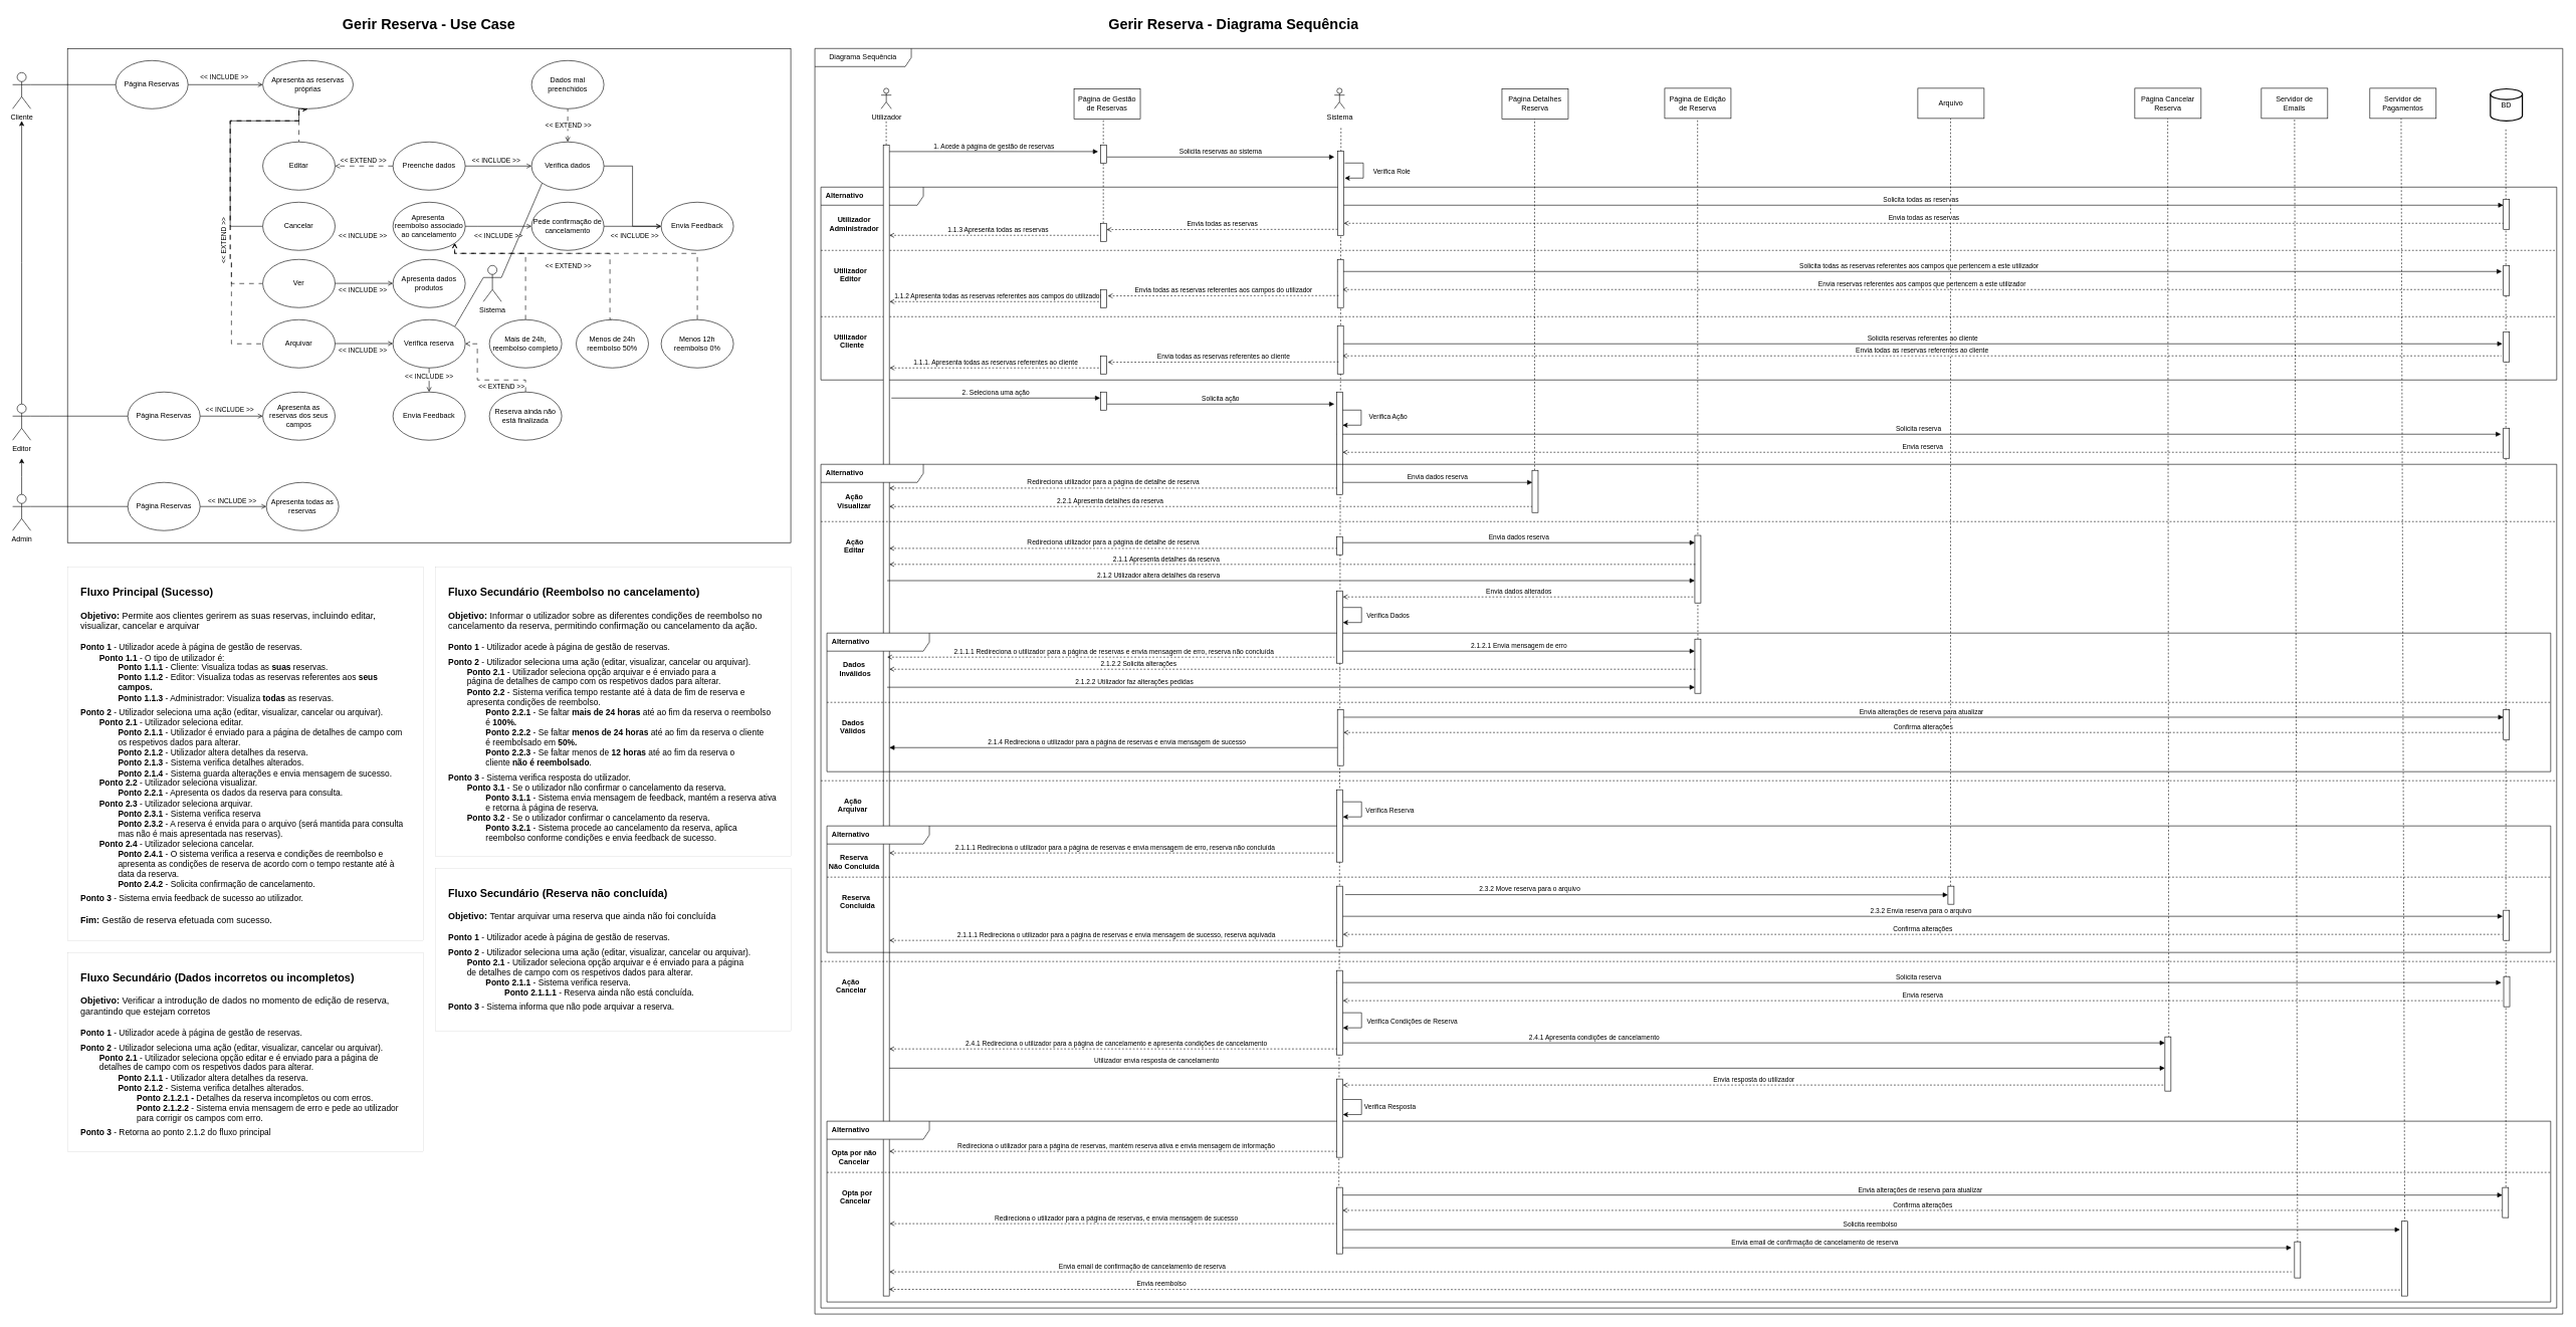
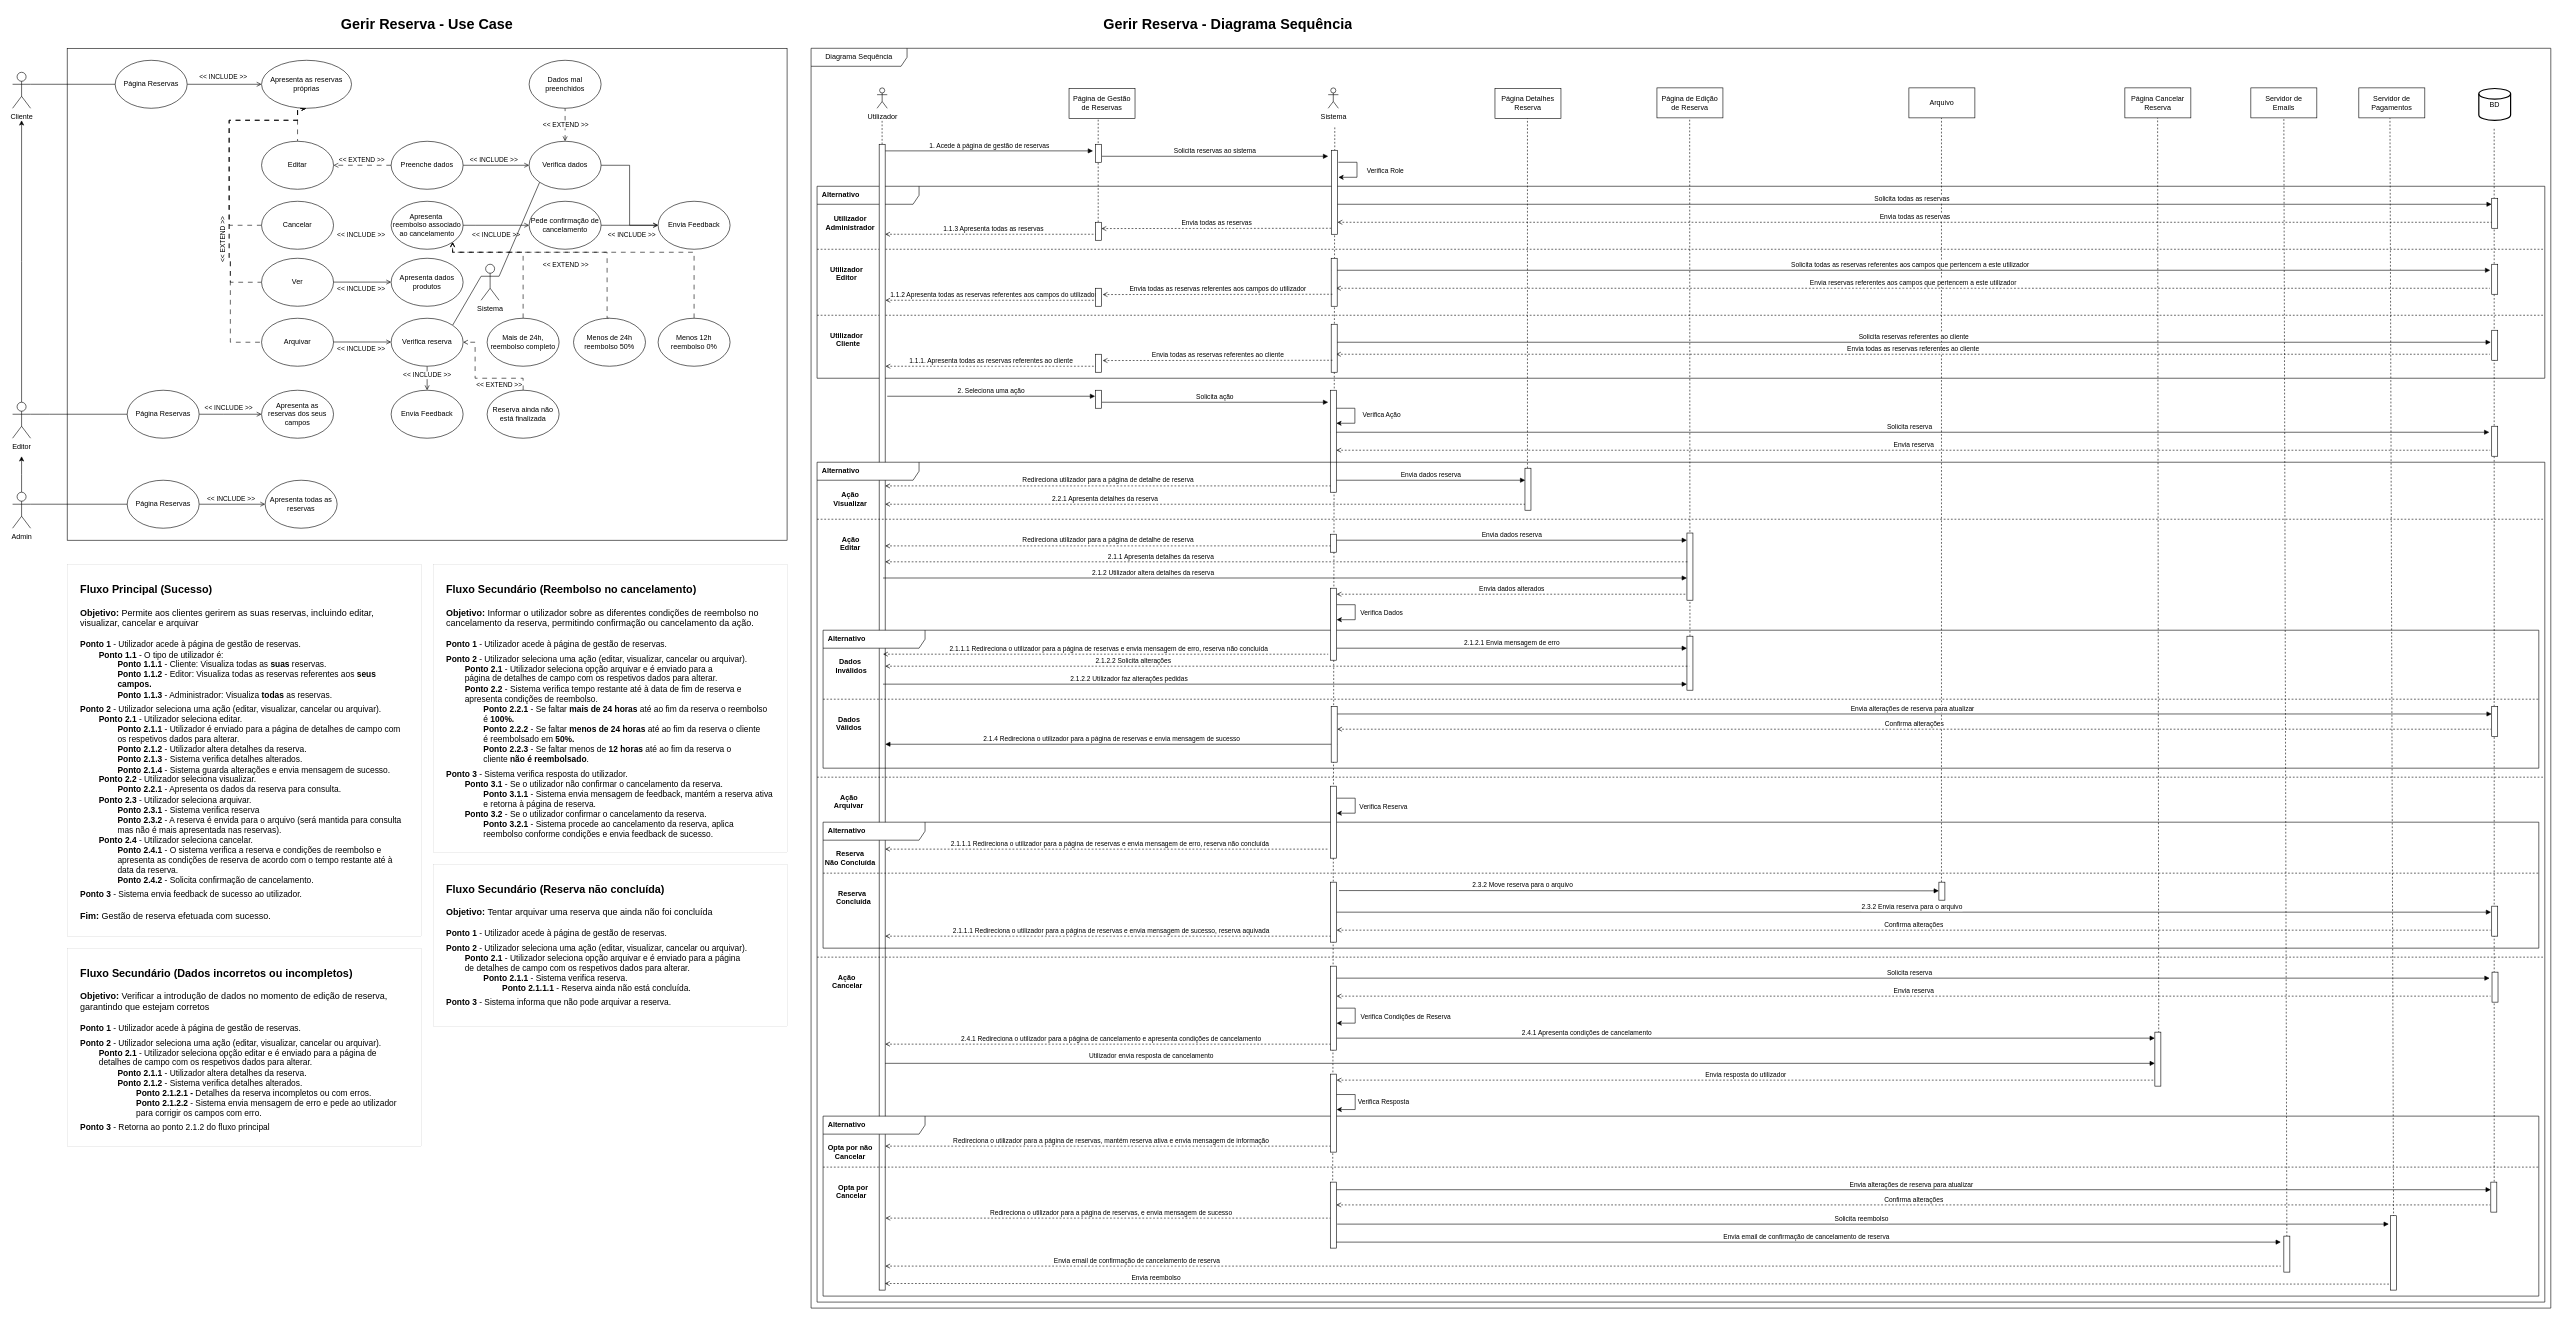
- <mxCell id="9" style="edgeStyle=orthogonalEdgeStyle;rounded=0;orthogonalLoop=1;jettySize=auto;html=1;entryX=0;entryY=0.5;entryDx=0;entryDy=0;dashed=0;dashPattern=8 8;endArrow=none;endFill=0;startArrow=open;startFill=0;exitX=0.5;exitY=1;exitDx=0;exitDy=0;" parent="1" source="26" target="14" edge="1"><mxGeometry relative="1" as="geometry"><Array as="points"><mxPoint x="495" y="200" /><mxPoint x="381" y="200" /><mxPoint x="381" y="375" /></Array></mxGeometry></mxCell>
+ <mxCell id="9" style="edgeStyle=orthogonalEdgeStyle;rounded=0;orthogonalLoop=1;jettySize=auto;html=1;entryX=0;entryY=0.5;entryDx=0;entryDy=0;dashed=1;dashPattern=8 8;endArrow=none;endFill=0;startArrow=open;startFill=0;exitX=0.5;exitY=1;exitDx=0;exitDy=0;" parent="1" source="26" target="14" edge="1"><mxGeometry relative="1" as="geometry"><Array as="points"><mxPoint x="495" y="200" /><mxPoint x="381" y="200" /><mxPoint x="381" y="375" /></Array></mxGeometry></mxCell>
